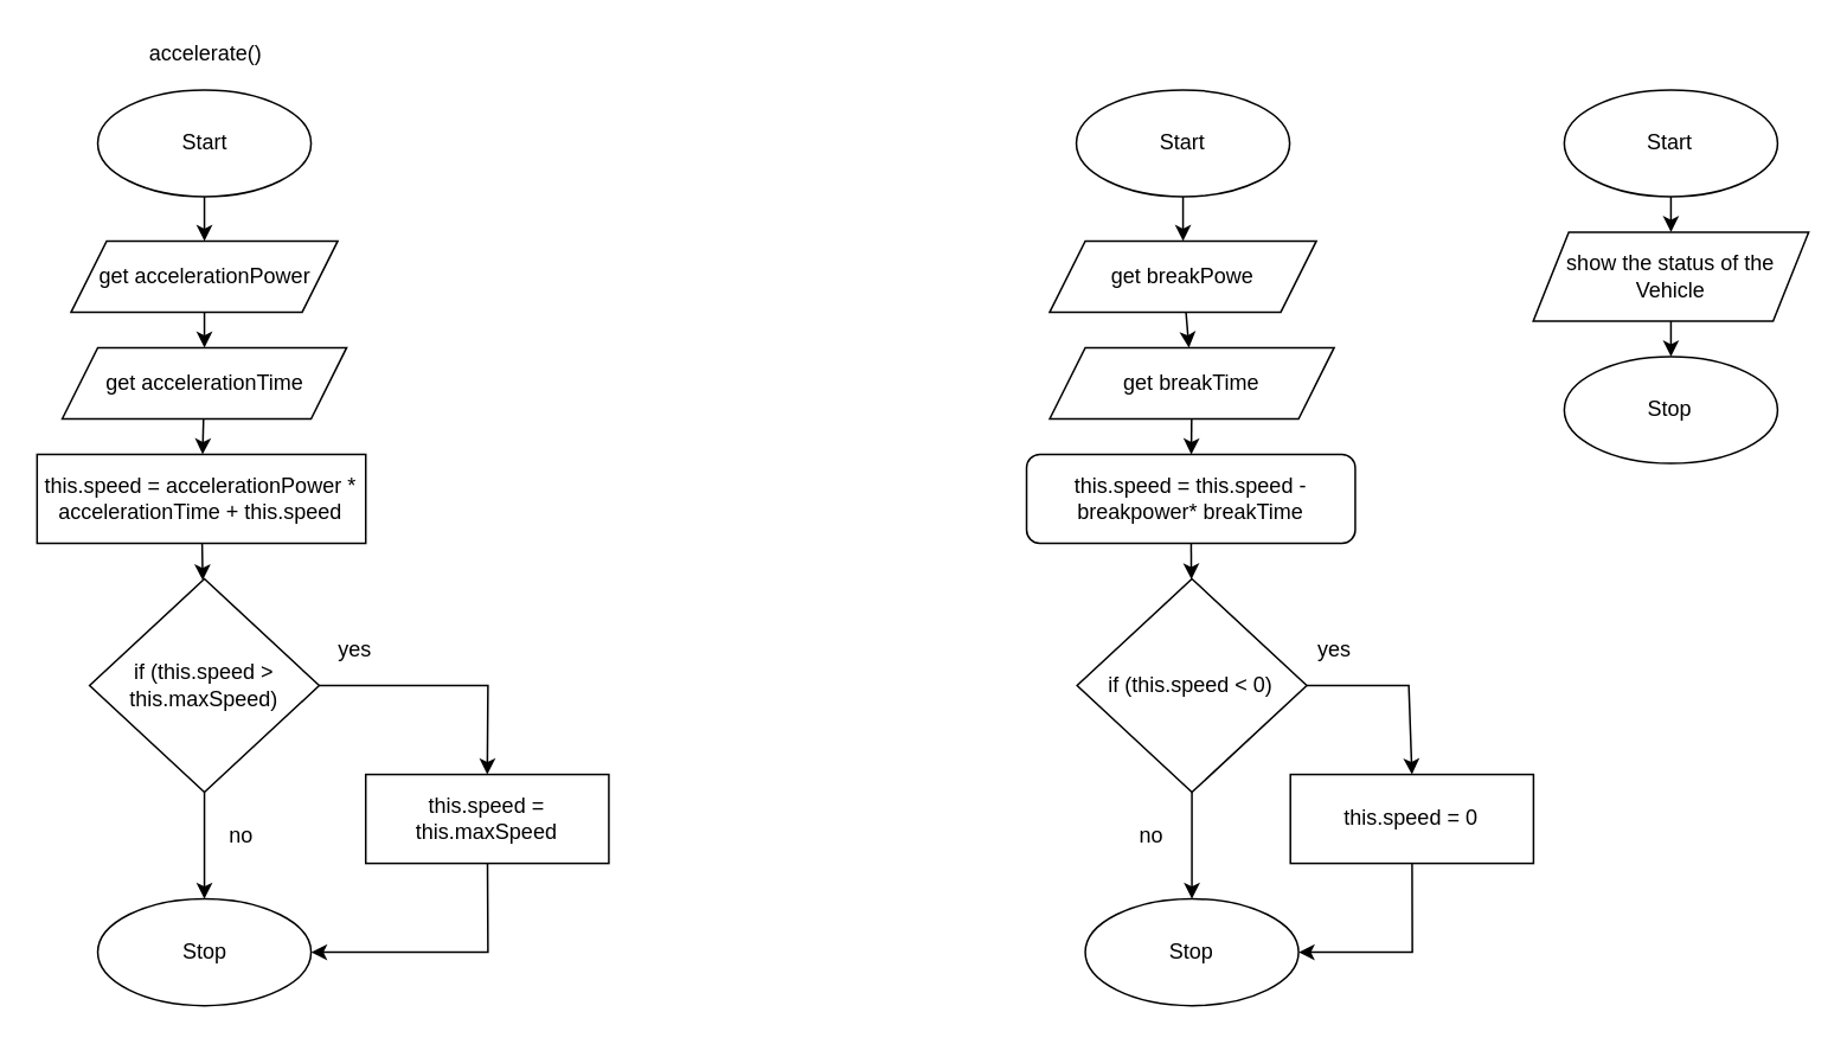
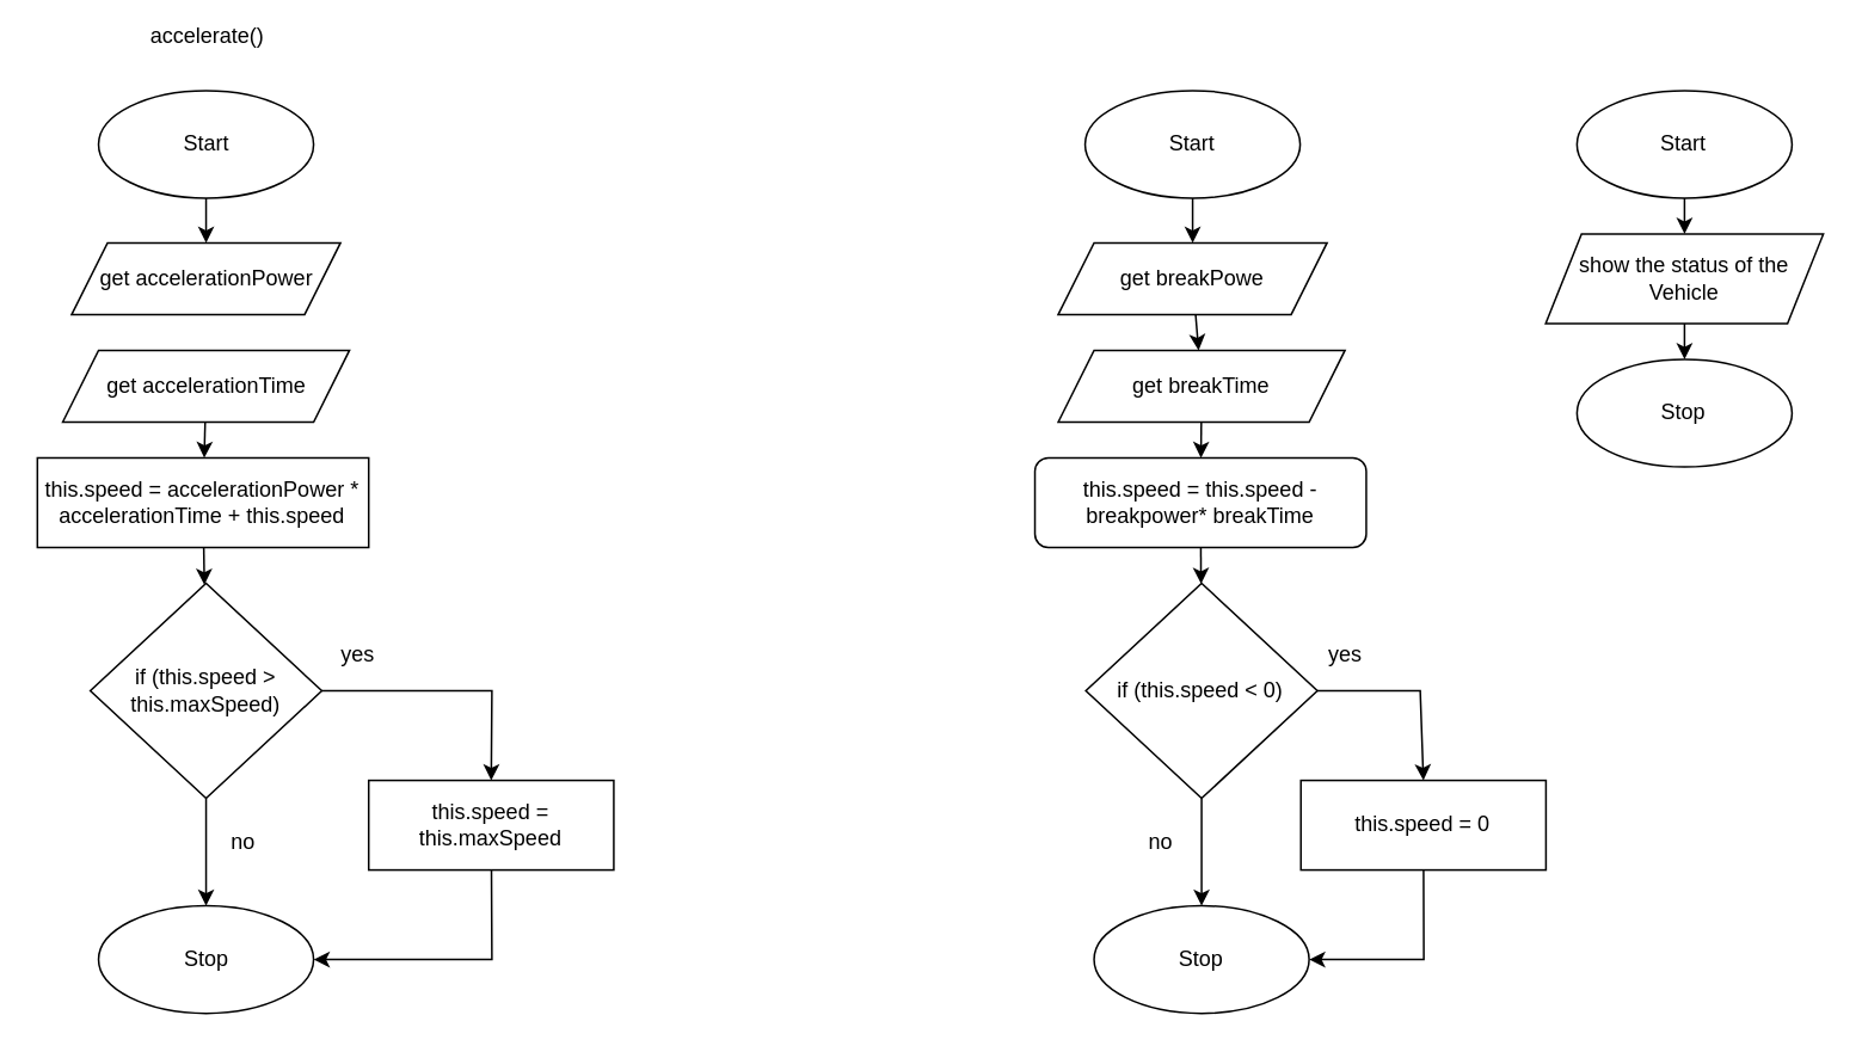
- <mxCell id="12" value="accelerate()" style="text;html=1;align=center;verticalAlign=middle;resizable=0;points=[];autosize=1;strokeColor=none;fillColor=none;" parent="1" vertex="1"><mxGeometry x="74.5" y="20" width="80" height="20" as="geometry" /></mxCell>
+ <mxCell id="12" value="accelerate()" style="text;html=1;align=center;verticalAlign=middle;resizable=0;points=[];autosize=1;strokeColor=none;fillColor=none;" parent="1" vertex="1"><mxGeometry x="74.5" y="10" width="80" height="20" as="geometry" /></mxCell>
- <mxCell id="9" value="" style="edgeStyle=none;html=1;" parent="1" source="10" target="17" edge="1"><mxGeometry relative="1" as="geometry" /></mxCell>
